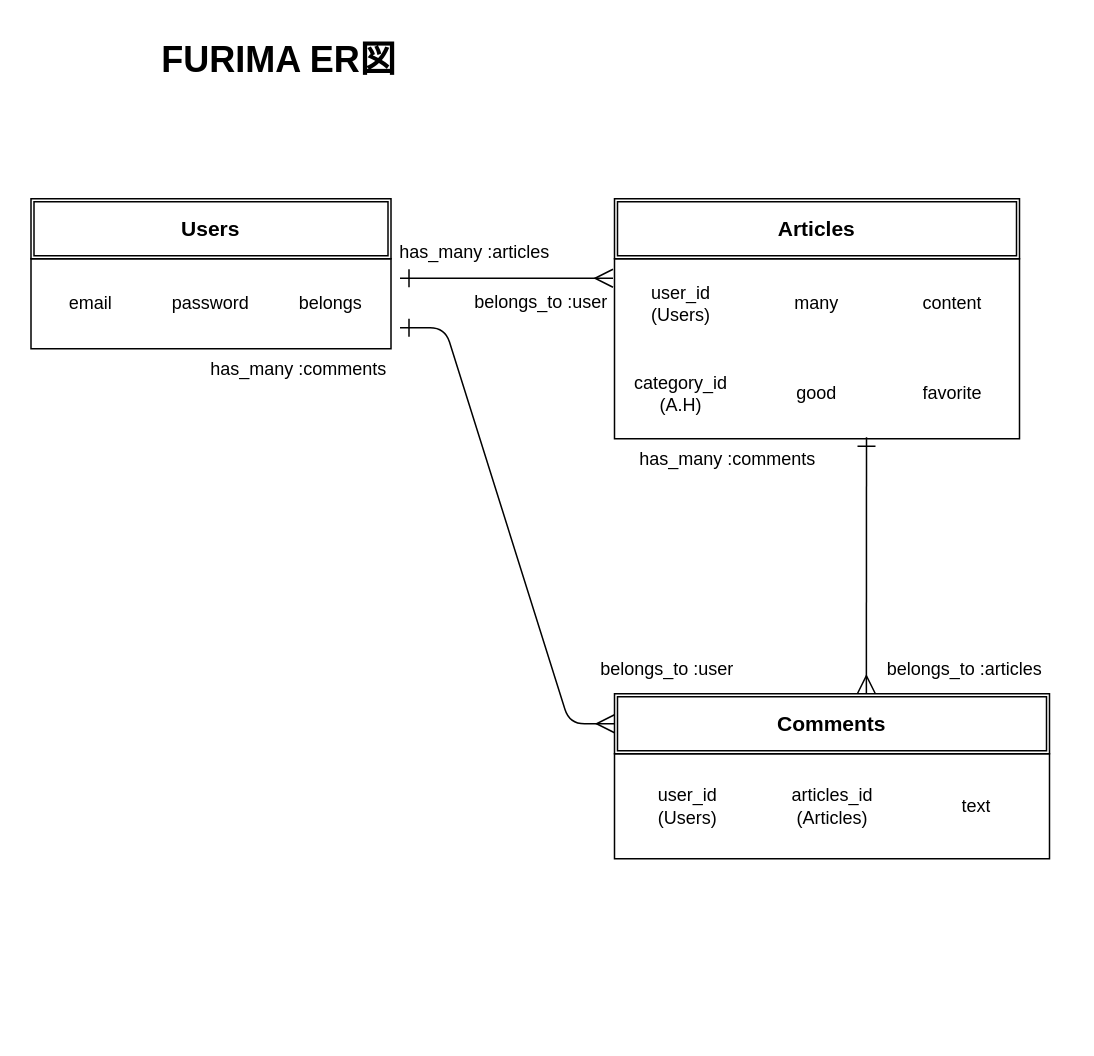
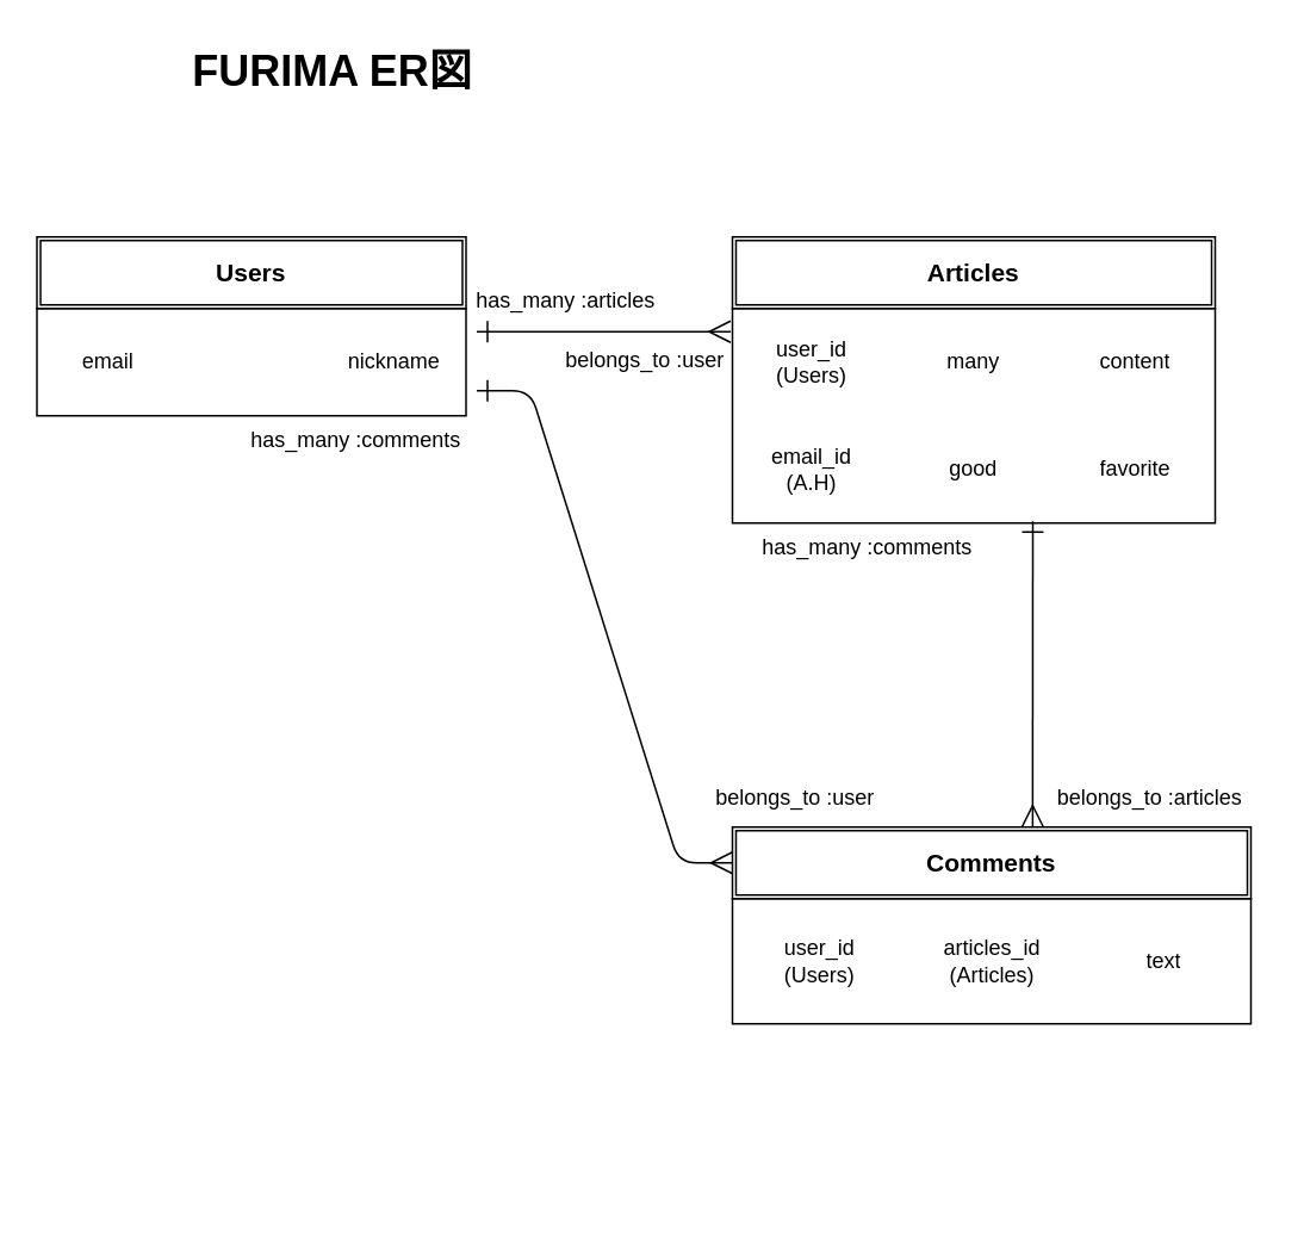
- <mxCell id="6" value="password" style="shape=partialRectangle;html=1;whiteSpace=wrap;connectable=0;fillColor=none;top=0;left=0;bottom=0;right=0;overflow=hidden;" parent="4" vertex="1"><mxGeometry x="80" width="80" height="60" as="geometry" /></mxCell>
- <mxCell id="7" value="belongs" style="shape=partialRectangle;html=1;whiteSpace=wrap;connectable=0;fillColor=none;top=0;left=0;bottom=0;right=0;overflow=hidden;" parent="4" vertex="1"><mxGeometry x="160" width="80" height="60" as="geometry" /></mxCell>
+ <mxCell id="7" value="nickname" style="shape=partialRectangle;html=1;whiteSpace=wrap;connectable=0;fillColor=none;top=0;left=0;bottom=0;right=0;overflow=hidden;" parent="4" vertex="1"><mxGeometry x="160" width="80" height="60" as="geometry" /></mxCell>
- <mxCell id="19" value="category_id&lt;br&gt;(A.H)" style="shape=partialRectangle;html=1;whiteSpace=wrap;connectable=0;fillColor=none;top=0;left=0;bottom=0;right=0;overflow=hidden;" parent="18" vertex="1"><mxGeometry width="89" height="60" as="geometry" /></mxCell>
+ <mxCell id="19" value="email_id&lt;br&gt;(A.H)" style="shape=partialRectangle;html=1;whiteSpace=wrap;connectable=0;fillColor=none;top=0;left=0;bottom=0;right=0;overflow=hidden;" parent="18" vertex="1"><mxGeometry width="89" height="60" as="geometry" /></mxCell>
